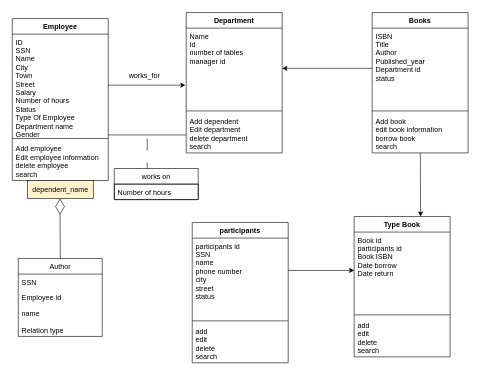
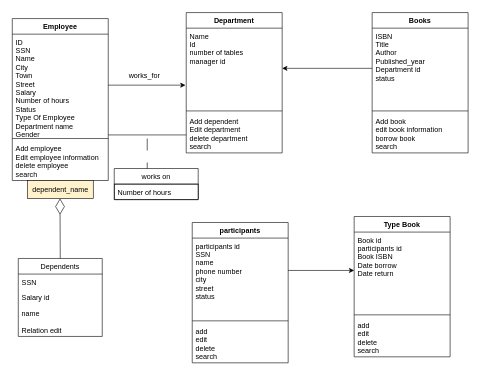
- <mxCell id="14" style="edgeStyle=none;rounded=0;orthogonalLoop=1;jettySize=auto;html=1;entryX=0.692;entryY=0.001;entryDx=0;entryDy=0;entryPerimeter=0;" parent="1" source="15" target="19" edge="1"><mxGeometry relative="1" as="geometry" /></mxCell>
- <mxCell id="6" value="Author" style="swimlane;fontStyle=0;childLayout=stackLayout;horizontal=1;startSize=26;fillColor=none;horizontalStack=0;resizeParent=1;resizeParentMax=0;resizeLast=0;collapsible=1;marginBottom=0;" parent="1" vertex="1"><mxGeometry x="30" y="430" width="140" height="130" as="geometry" /></mxCell>
+ <mxCell id="6" value="Dependents" style="swimlane;fontStyle=0;childLayout=stackLayout;horizontal=1;startSize=26;fillColor=none;horizontalStack=0;resizeParent=1;resizeParentMax=0;resizeLast=0;collapsible=1;marginBottom=0;" parent="1" vertex="1"><mxGeometry x="30" y="430" width="140" height="130" as="geometry" /></mxCell>
- <mxCell id="8" value="Employee id" style="text;strokeColor=none;fillColor=none;align=left;verticalAlign=top;spacingLeft=4;spacingRight=4;overflow=hidden;rotatable=0;points=[[0,0.5],[1,0.5]];portConstraint=eastwest;" parent="6" vertex="1"><mxGeometry y="52" width="140" height="26" as="geometry" /></mxCell>
+ <mxCell id="8" value="Salary id" style="text;strokeColor=none;fillColor=none;align=left;verticalAlign=top;spacingLeft=4;spacingRight=4;overflow=hidden;rotatable=0;points=[[0,0.5],[1,0.5]];portConstraint=eastwest;" parent="6" vertex="1"><mxGeometry y="52" width="140" height="26" as="geometry" /></mxCell>
- <mxCell id="9" value="name&#10;&#10;Relation type" style="text;strokeColor=none;fillColor=none;align=left;verticalAlign=top;spacingLeft=4;spacingRight=4;overflow=hidden;rotatable=0;points=[[0,0.5],[1,0.5]];portConstraint=eastwest;" parent="6" vertex="1"><mxGeometry y="78" width="140" height="52" as="geometry" /></mxCell>
+ <mxCell id="9" value="name&#10;&#10;Relation edit" style="text;strokeColor=none;fillColor=none;align=left;verticalAlign=top;spacingLeft=4;spacingRight=4;overflow=hidden;rotatable=0;points=[[0,0.5],[1,0.5]];portConstraint=eastwest;" parent="6" vertex="1"><mxGeometry y="78" width="140" height="52" as="geometry" /></mxCell>
